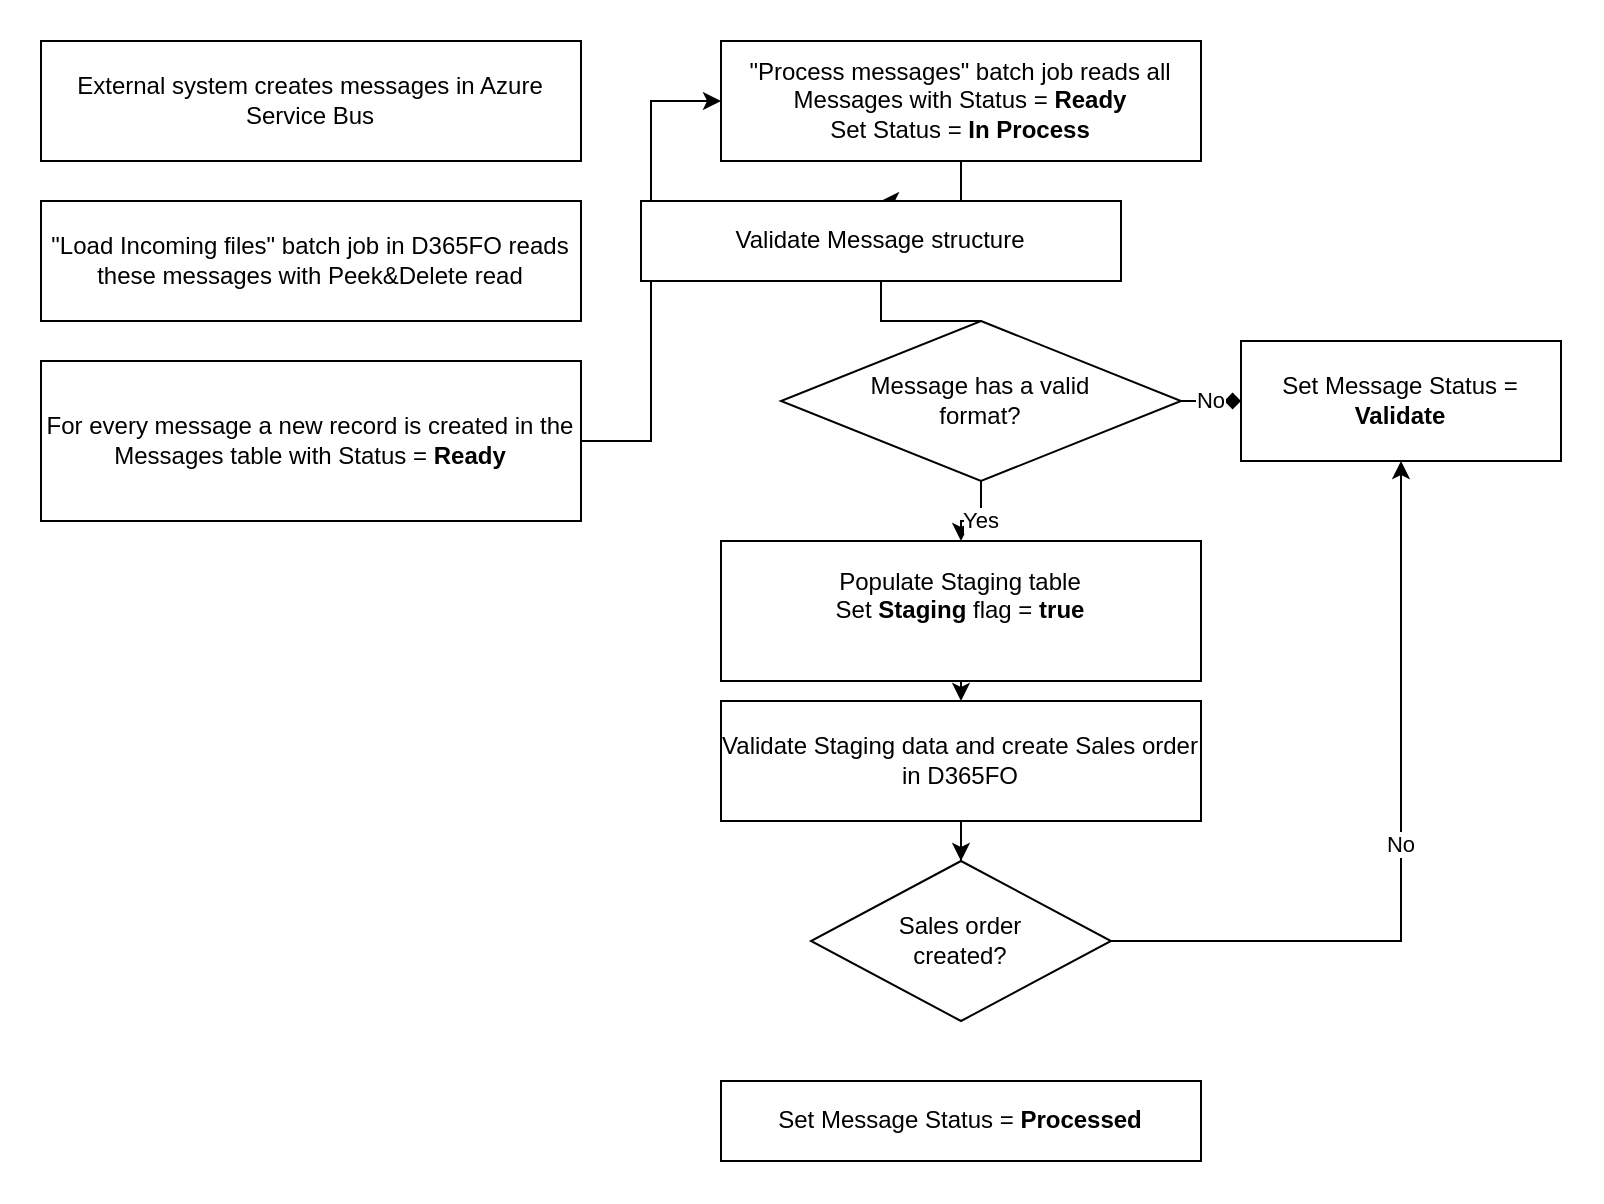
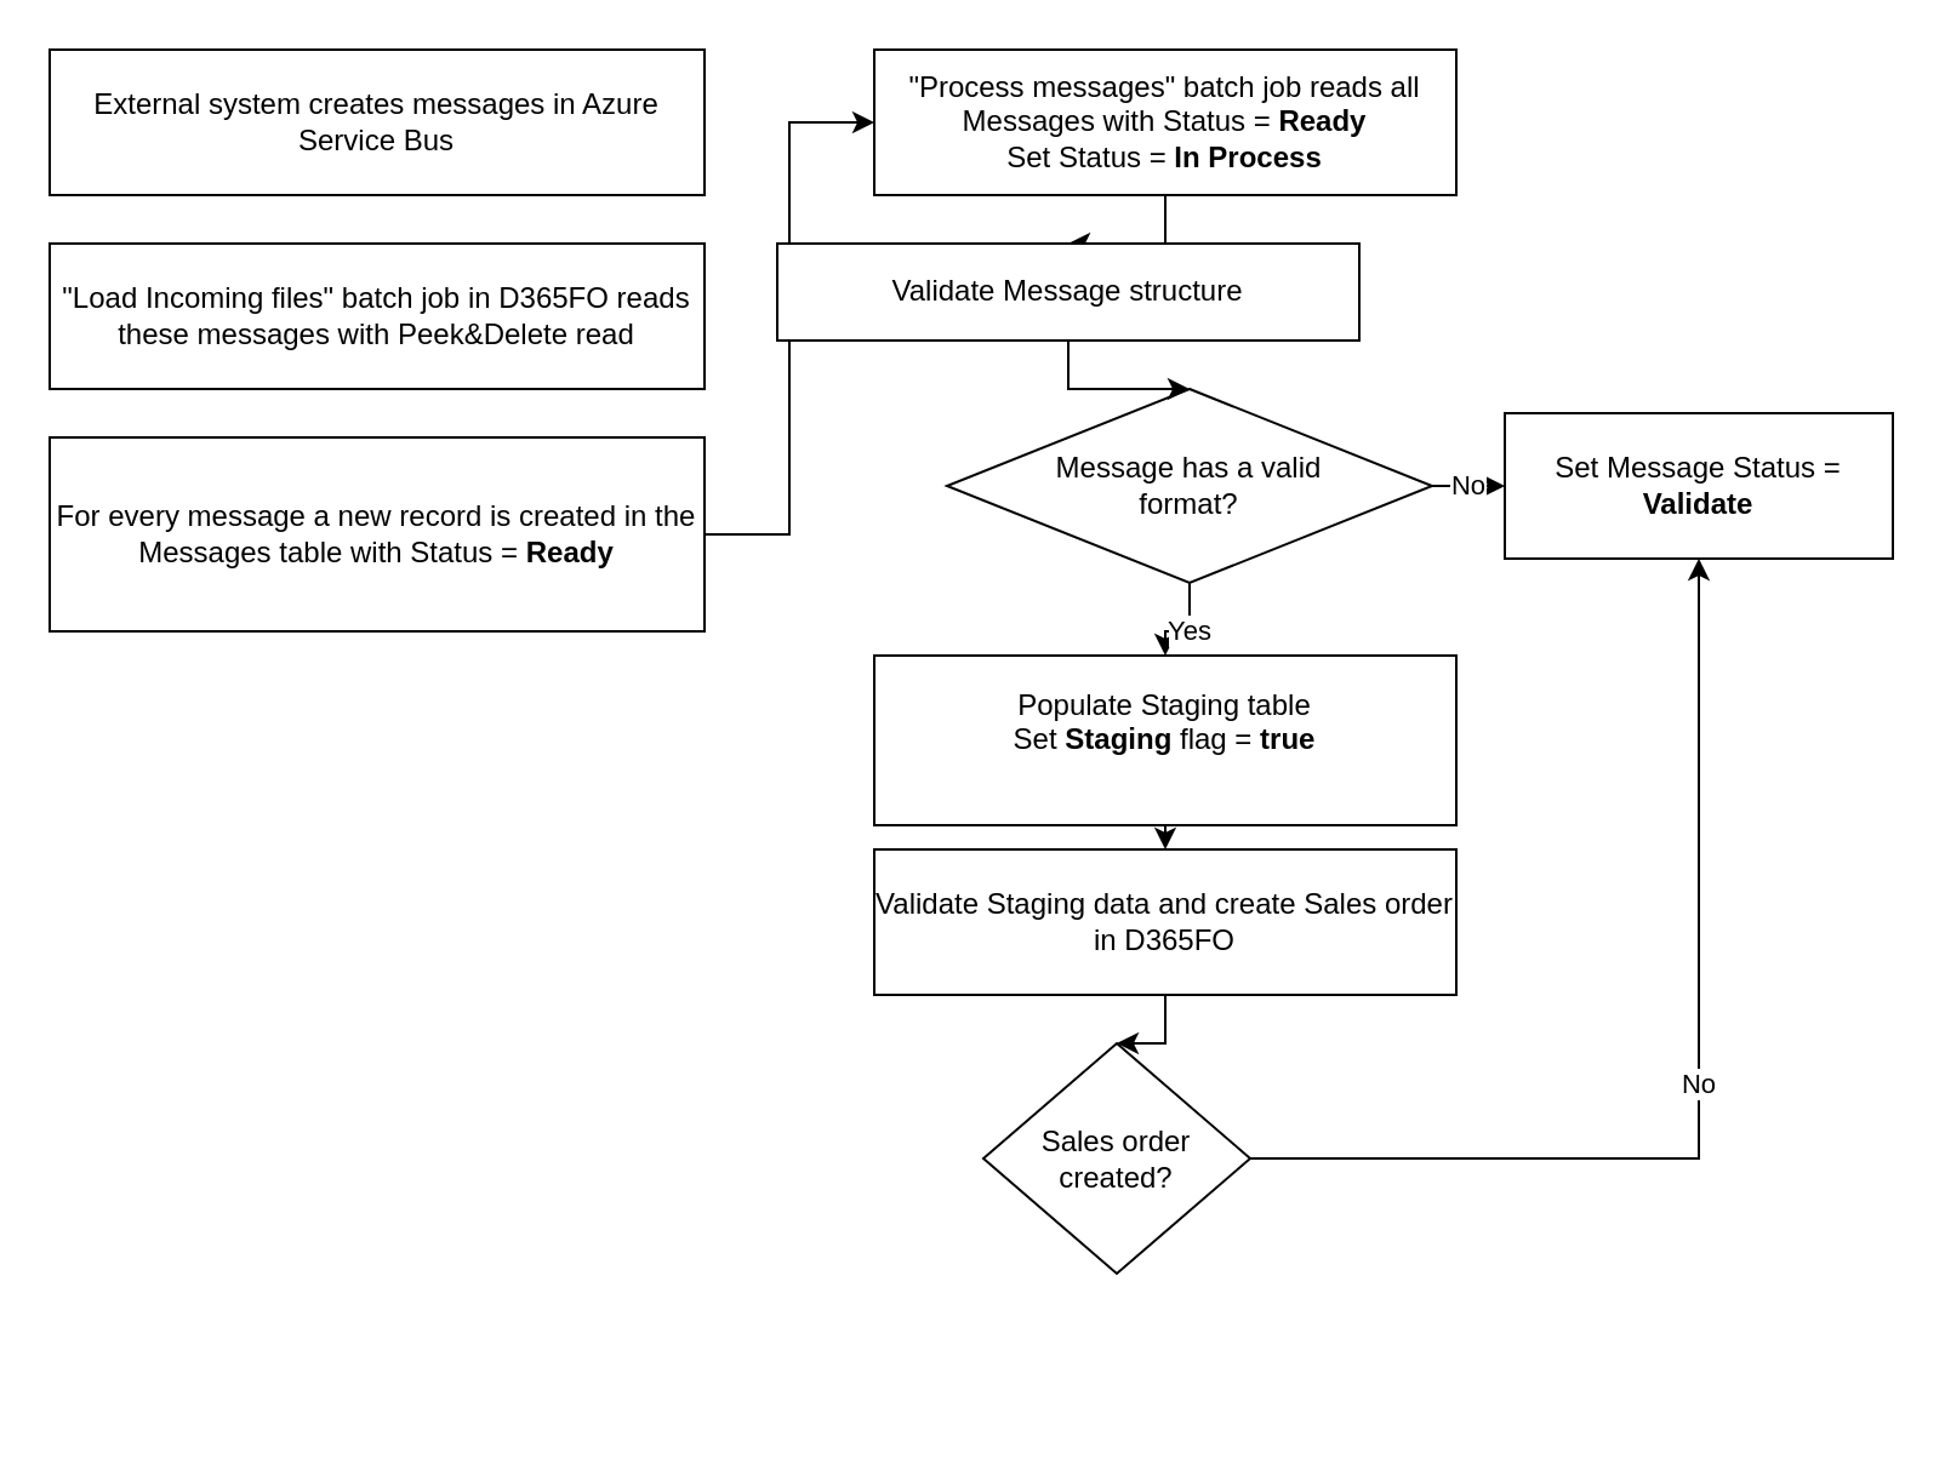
- <mxCell id="11" value="" style="edgeStyle=orthogonalEdgeStyle;rounded=0;orthogonalLoop=1;jettySize=auto;html=1;endArrow=none;" parent="1" source="12" target="5" edge="1"><mxGeometry relative="1" as="geometry" /></mxCell>
+ <mxCell id="11" value="" style="edgeStyle=orthogonalEdgeStyle;rounded=0;orthogonalLoop=1;jettySize=auto;html=1;" parent="1" source="12" target="5" edge="1"><mxGeometry relative="1" as="geometry" /></mxCell>
- <mxCell id="4" value="No" style="edgeStyle=orthogonalEdgeStyle;rounded=0;orthogonalLoop=1;jettySize=auto;html=1;endArrow=diamond;" parent="1" source="5" target="20" edge="1"><mxGeometry relative="1" as="geometry" /></mxCell>
+ <mxCell id="4" value="No" style="edgeStyle=orthogonalEdgeStyle;rounded=0;orthogonalLoop=1;jettySize=auto;html=1;" parent="1" source="5" target="20" edge="1"><mxGeometry relative="1" as="geometry" /></mxCell>
- <mxCell id="18" value="&lt;div&gt;Sales order &lt;br&gt;&lt;/div&gt;&lt;div&gt;created?&lt;/div&gt;" style="rhombus;whiteSpace=wrap;html=1;" parent="1" vertex="1"><mxGeometry x="405" y="430" width="150" height="80" as="geometry" /></mxCell>
+ <mxCell id="18" value="&lt;div&gt;Sales order &lt;br&gt;&lt;/div&gt;&lt;div&gt;created?&lt;/div&gt;" style="rhombus;whiteSpace=wrap;html=1;" parent="1" vertex="1"><mxGeometry x="405" y="430" width="110" height="95" as="geometry" /></mxCell>
- <mxCell id="19" value="&lt;div&gt;Set Message Status = &lt;b&gt;Processed&lt;br&gt;&lt;/b&gt;&lt;/div&gt;" style="rounded=0;whiteSpace=wrap;html=1;" parent="1" vertex="1"><mxGeometry x="360" y="540" width="240" height="40" as="geometry" /></mxCell>
